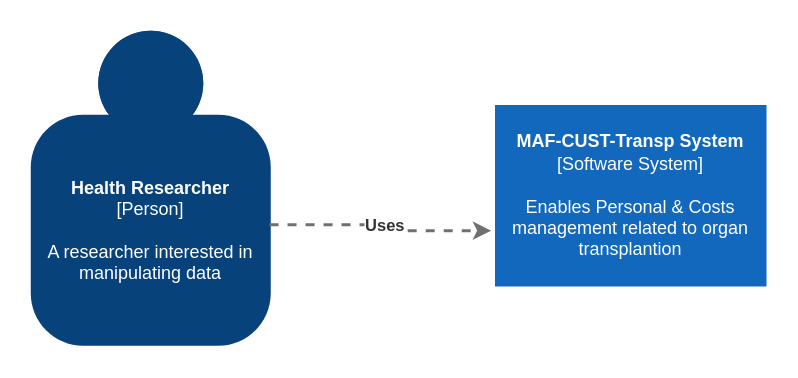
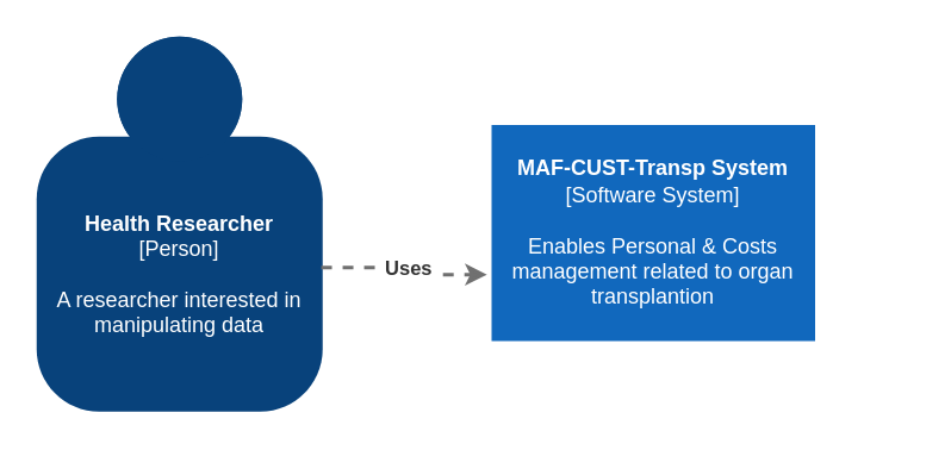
- <mxCell id="3" value="&lt;b&gt;MAF-CUST-Transp System&lt;/b&gt;&lt;div&gt;[Software System]&lt;/div&gt;&lt;br&gt;&lt;div&gt;Enables Personal &amp; Costs management related to organ transplantion&lt;/div&gt;" style="rounded=0;whiteSpace=wrap;html=1;labelBackgroundColor=none;fillColor=#1168BD;fontColor=#ffffff;align=center;arcSize=10;strokeColor=#1168BD;metaEdit=1;metaData={&quot;c4Type&quot;:{&quot;editable&quot;:false}};points=[[0.25,0,0],[0.5,0,0],[0.75,0,0],[1,0.25,0],[1,0.5,0],[1,0.75,0],[0.75,1,0],[0.5,1,0],[0.25,1,0],[0,0.75,0],[0,0.5,0],[0,0.25,0]];" parent="1" vertex="1"><mxGeometry x="330" y="70" width="180" height="120" as="geometry" /></mxCell>
+ <mxCell id="3" value="&lt;b&gt;MAF-CUST-Transp System&lt;/b&gt;&lt;div&gt;[Software System]&lt;/div&gt;&lt;br&gt;&lt;div&gt;Enables Personal &amp; Costs management related to organ transplantion&lt;/div&gt;" style="rounded=0;whiteSpace=wrap;html=1;labelBackgroundColor=none;fillColor=#1168BD;fontColor=#ffffff;align=center;arcSize=10;strokeColor=#1168BD;metaEdit=1;metaData={&quot;c4Type&quot;:{&quot;editable&quot;:false}};points=[[0.25,0,0],[0.5,0,0],[0.75,0,0],[1,0.25,0],[1,0.5,0],[1,0.75,0],[0.75,1,0],[0.5,1,0],[0.25,1,0],[0,0.75,0],[0,0.5,0],[0,0.25,0]];" parent="1" vertex="1"><mxGeometry x="275" y="70" width="180" height="120" as="geometry" /></mxCell>
